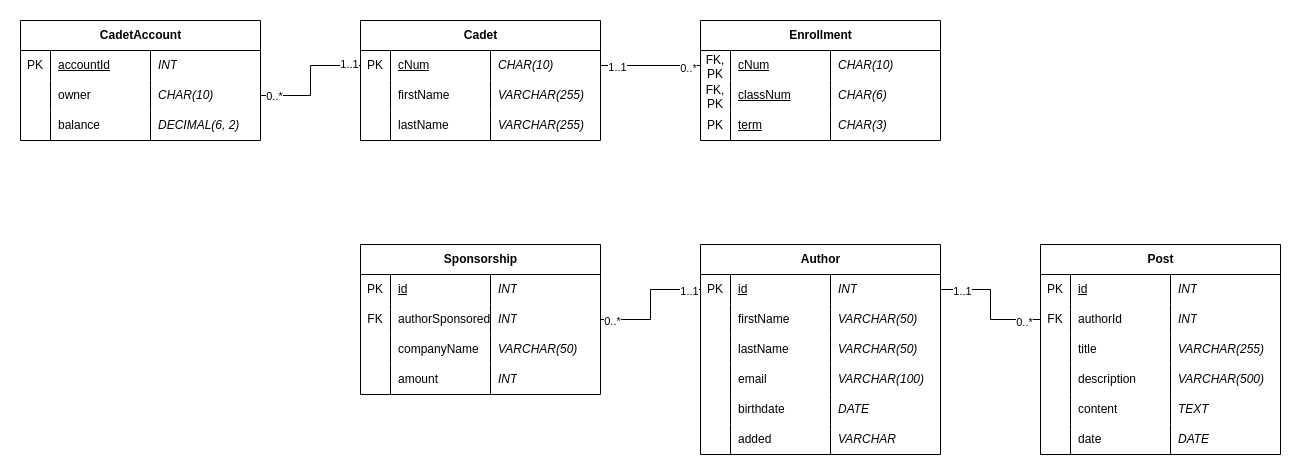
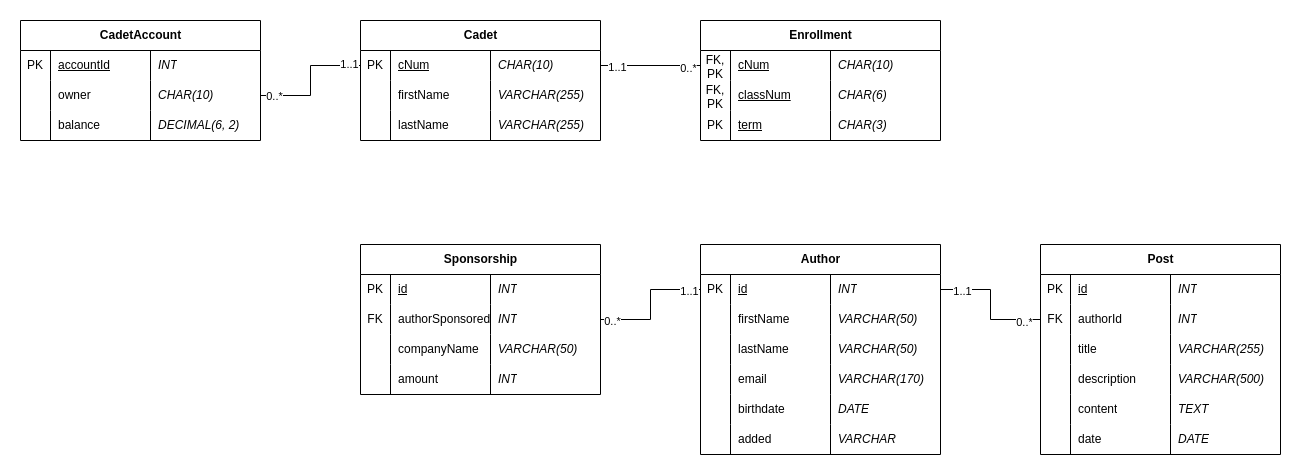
- <mxCell id="47" value="VARCHAR(100)" style="shape=partialRectangle;connectable=0;fillColor=none;top=0;left=0;bottom=0;right=0;align=left;spacingLeft=6;overflow=hidden;whiteSpace=wrap;html=1;fontStyle=2" parent="44" vertex="1"><mxGeometry x="130" width="110" height="30" as="geometry"><mxRectangle width="110" height="30" as="alternateBounds" /></mxGeometry></mxCell>
+ <mxCell id="47" value="VARCHAR(170)" style="shape=partialRectangle;connectable=0;fillColor=none;top=0;left=0;bottom=0;right=0;align=left;spacingLeft=6;overflow=hidden;whiteSpace=wrap;html=1;fontStyle=2" parent="44" vertex="1"><mxGeometry x="130" width="110" height="30" as="geometry"><mxRectangle width="110" height="30" as="alternateBounds" /></mxGeometry></mxCell>
